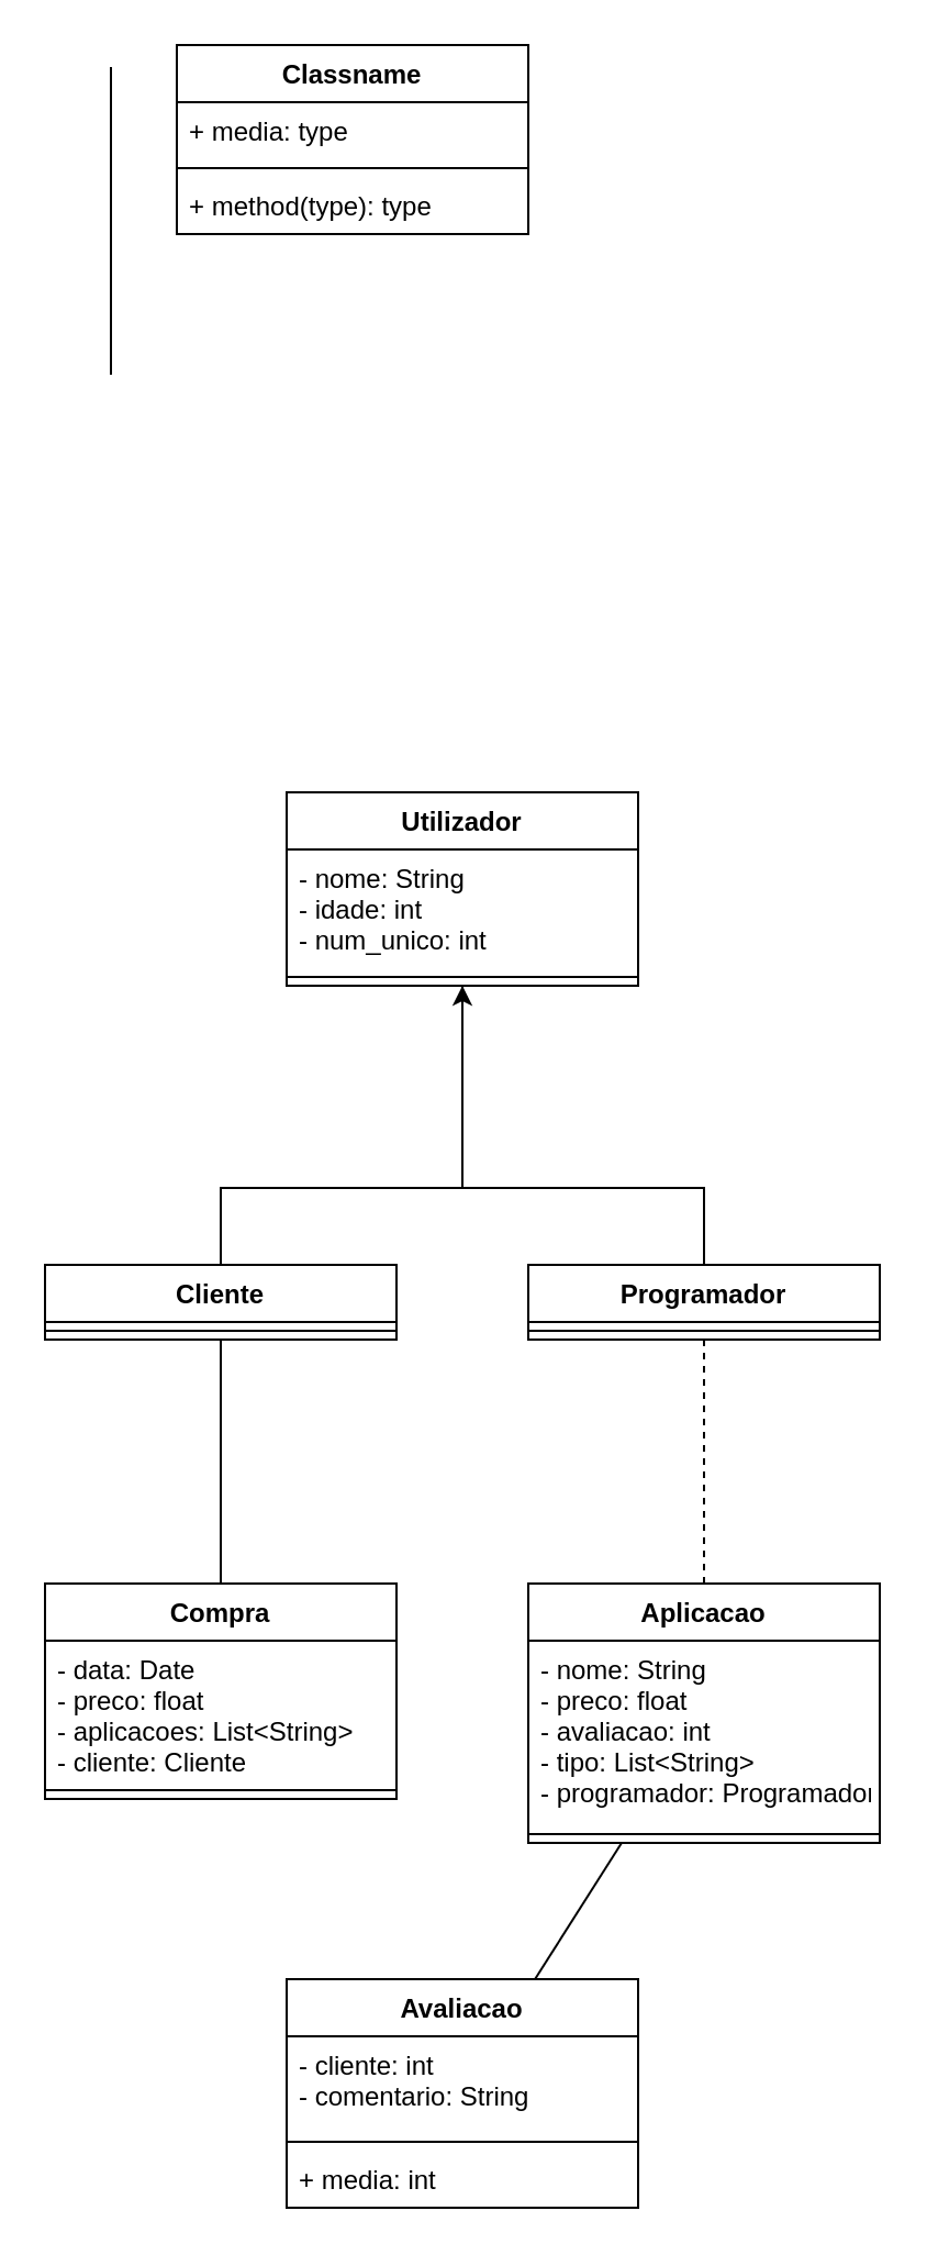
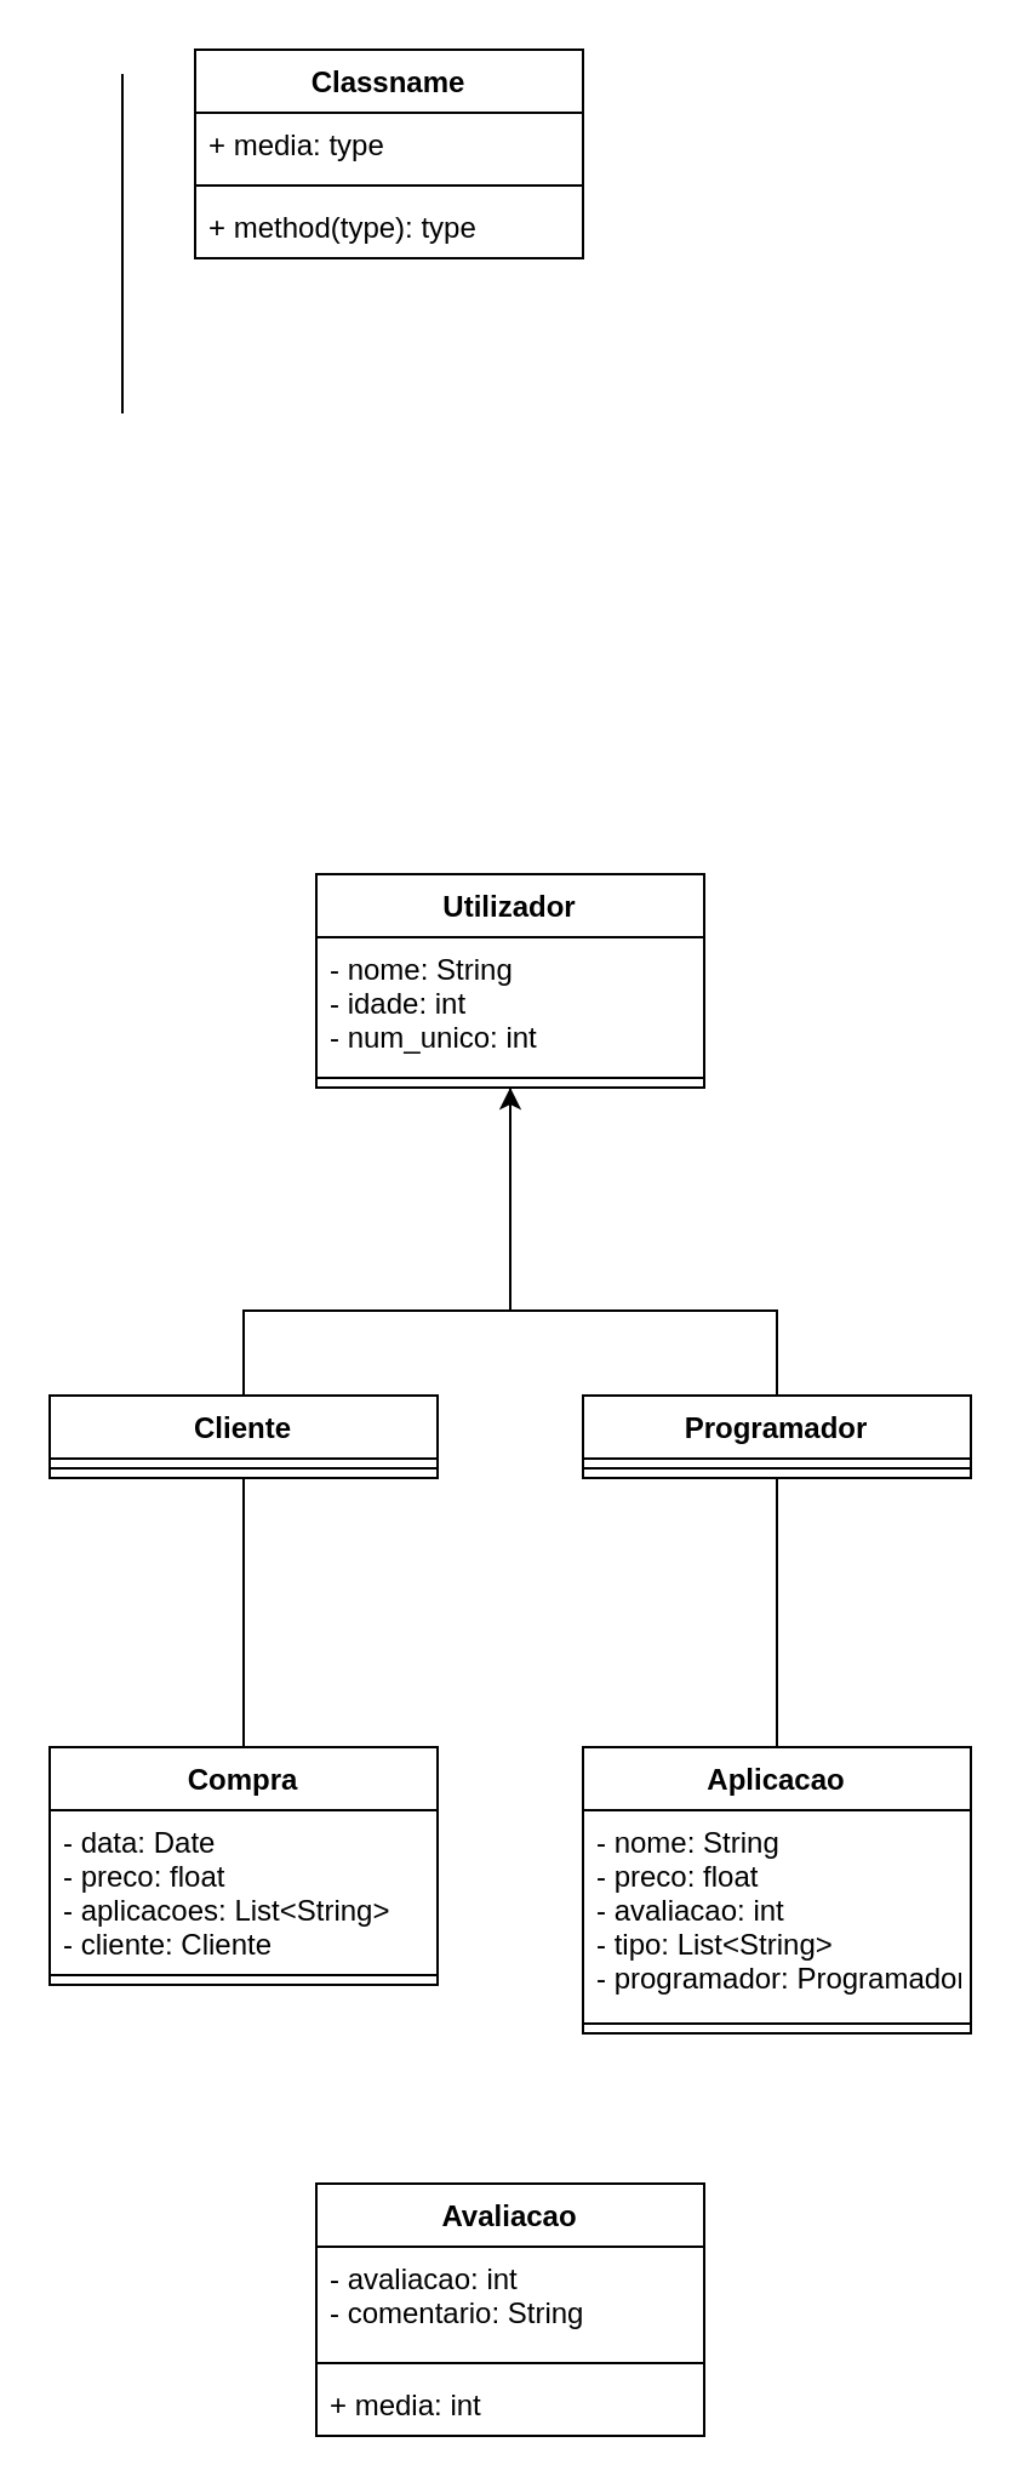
- <mxCell id="26" value="" style="endArrow=none;html=1;rounded=0;exitX=0.5;exitY=0;exitDx=0;exitDy=0;dashed=1;" edge="1" parent="1" source="16" target="12"><mxGeometry width="50" height="50" relative="1" as="geometry"><mxPoint x="160" y="690" as="sourcePoint" /><mxPoint x="210" y="640" as="targetPoint" /></mxGeometry></mxCell>
+ <mxCell id="26" value="" style="endArrow=none;html=1;rounded=0;exitX=0.5;exitY=0;exitDx=0;exitDy=0;" edge="1" parent="1" source="16" target="12"><mxGeometry width="50" height="50" relative="1" as="geometry"><mxPoint x="160" y="690" as="sourcePoint" /><mxPoint x="210" y="640" as="targetPoint" /></mxGeometry></mxCell>
- <mxCell id="28" value="" style="endArrow=none;html=1;rounded=0;" edge="1" parent="1" source="22" target="16"><mxGeometry width="50" height="50" relative="1" as="geometry"><mxPoint x="193.294" y="910" as="sourcePoint" /><mxPoint x="153.765" y="854" as="targetPoint" /></mxGeometry></mxCell>
- <mxCell id="23" value="- cliente: int&#10;- comentario: String" style="text;strokeColor=none;fillColor=none;align=left;verticalAlign=top;spacingLeft=4;spacingRight=4;overflow=hidden;rotatable=0;points=[[0,0.5],[1,0.5]];portConstraint=eastwest;" vertex="1" parent="22"><mxGeometry y="26" width="160" height="44" as="geometry" /></mxCell>
+ <mxCell id="23" value="- avaliacao: int&#10;- comentario: String" style="text;strokeColor=none;fillColor=none;align=left;verticalAlign=top;spacingLeft=4;spacingRight=4;overflow=hidden;rotatable=0;points=[[0,0.5],[1,0.5]];portConstraint=eastwest;" vertex="1" parent="22"><mxGeometry y="26" width="160" height="44" as="geometry" /></mxCell>
